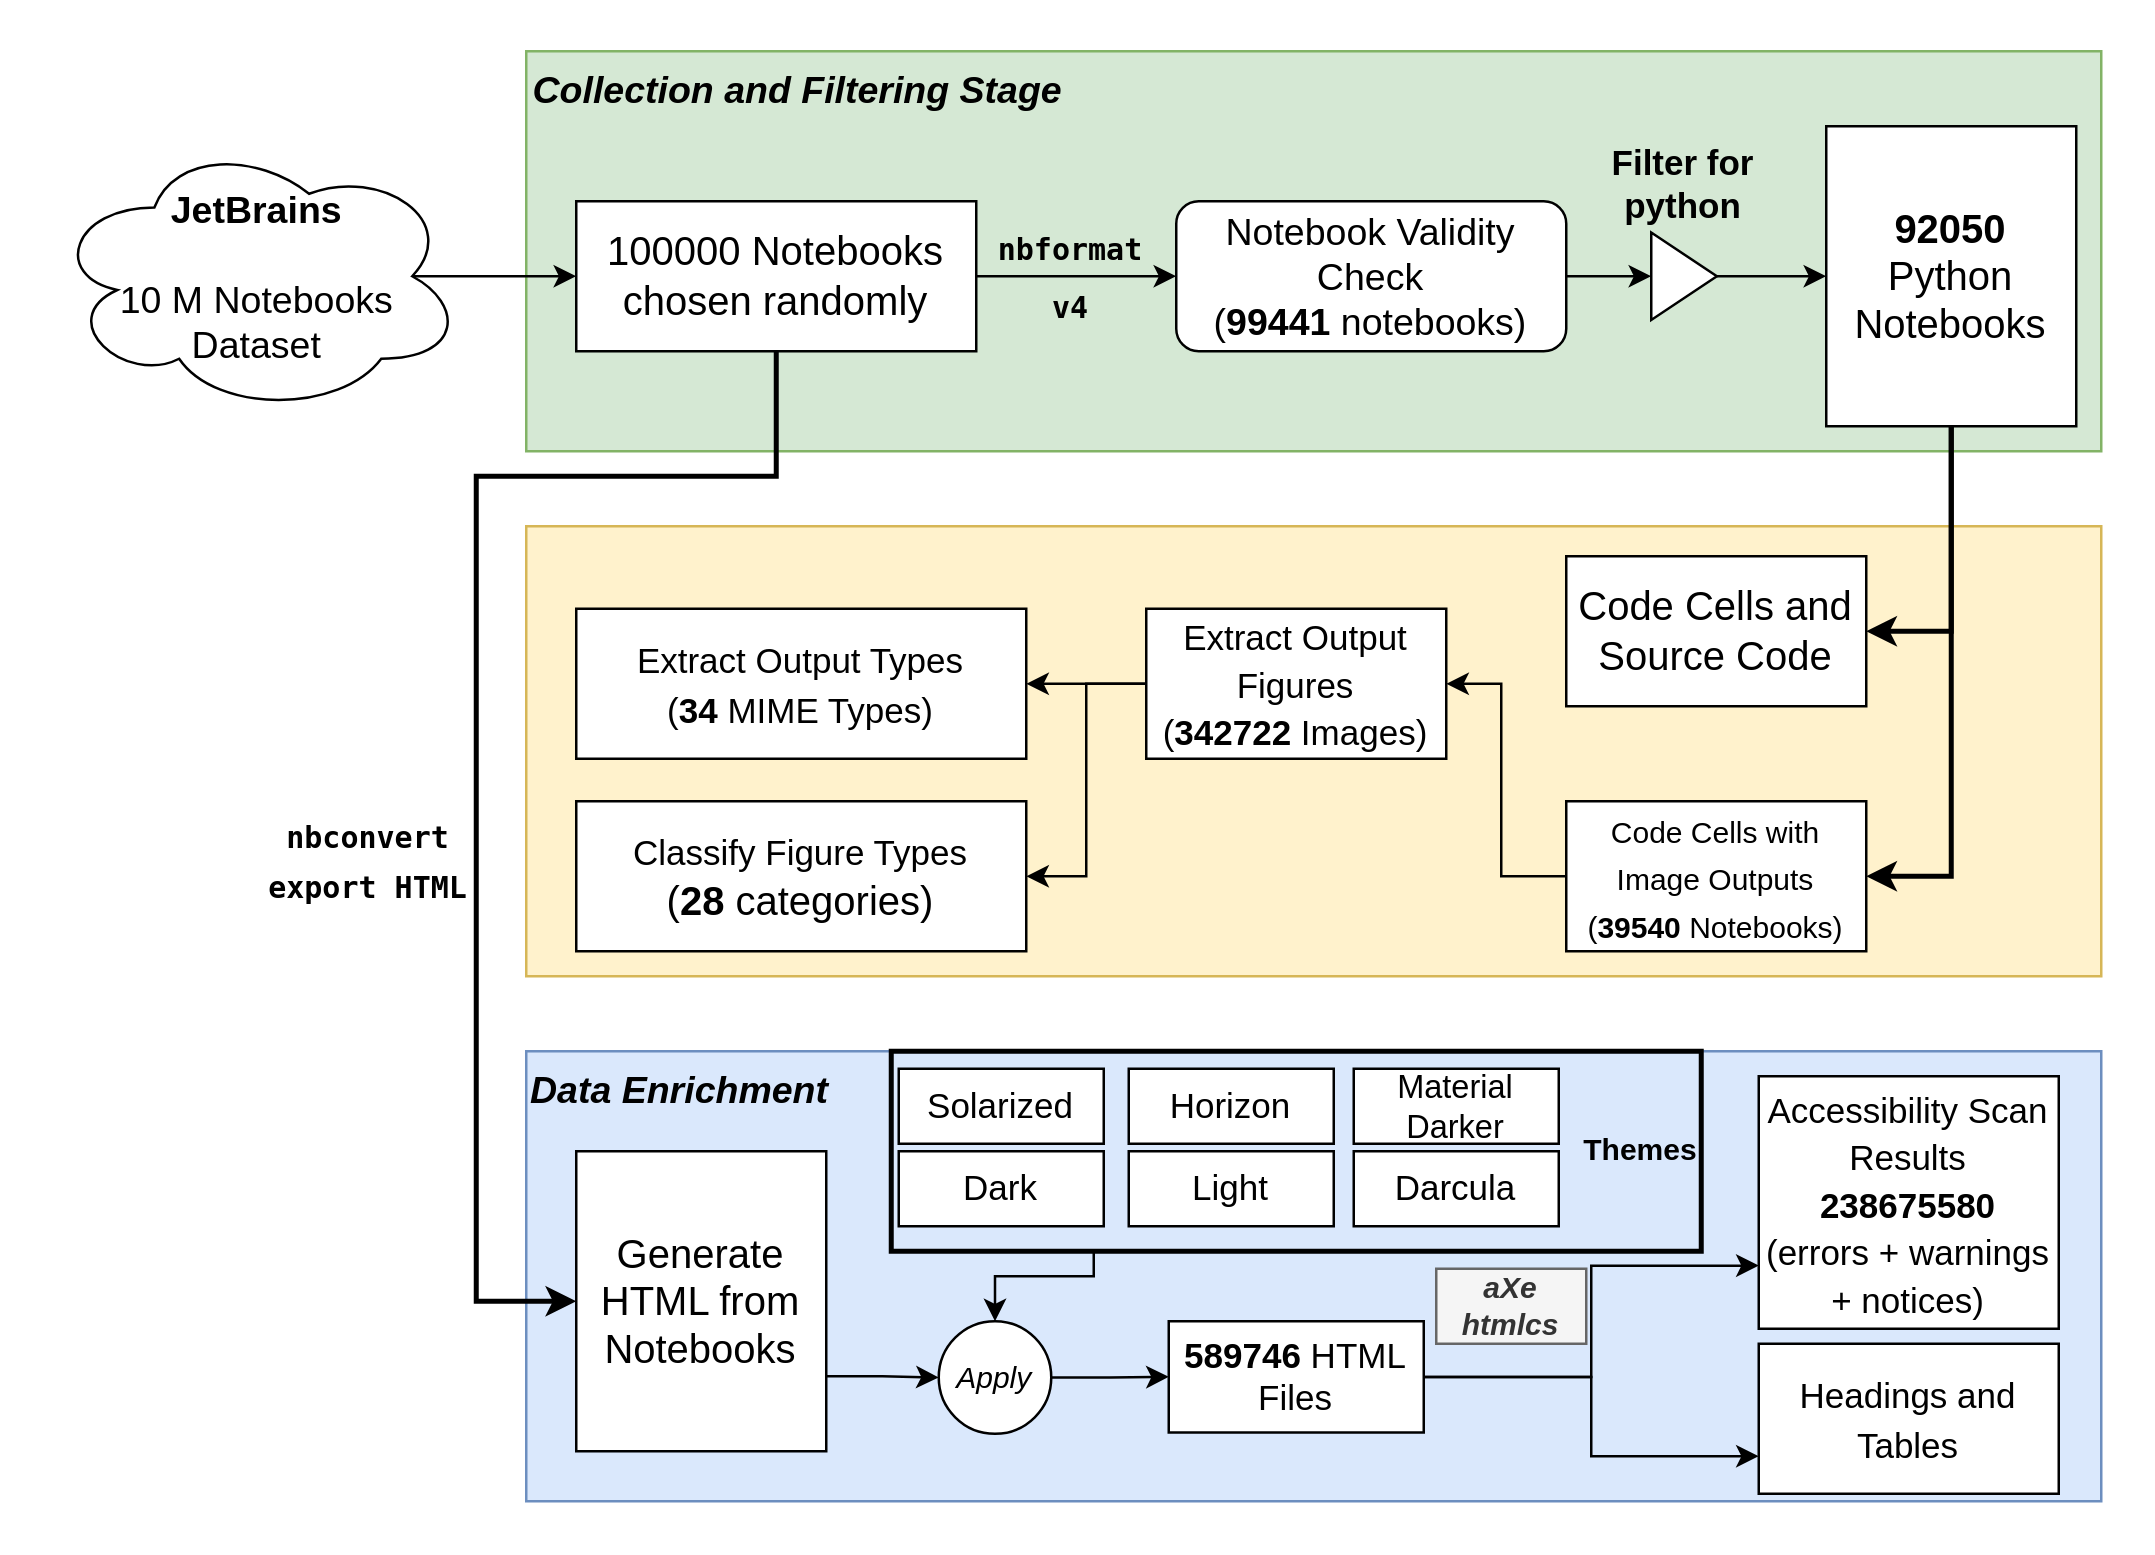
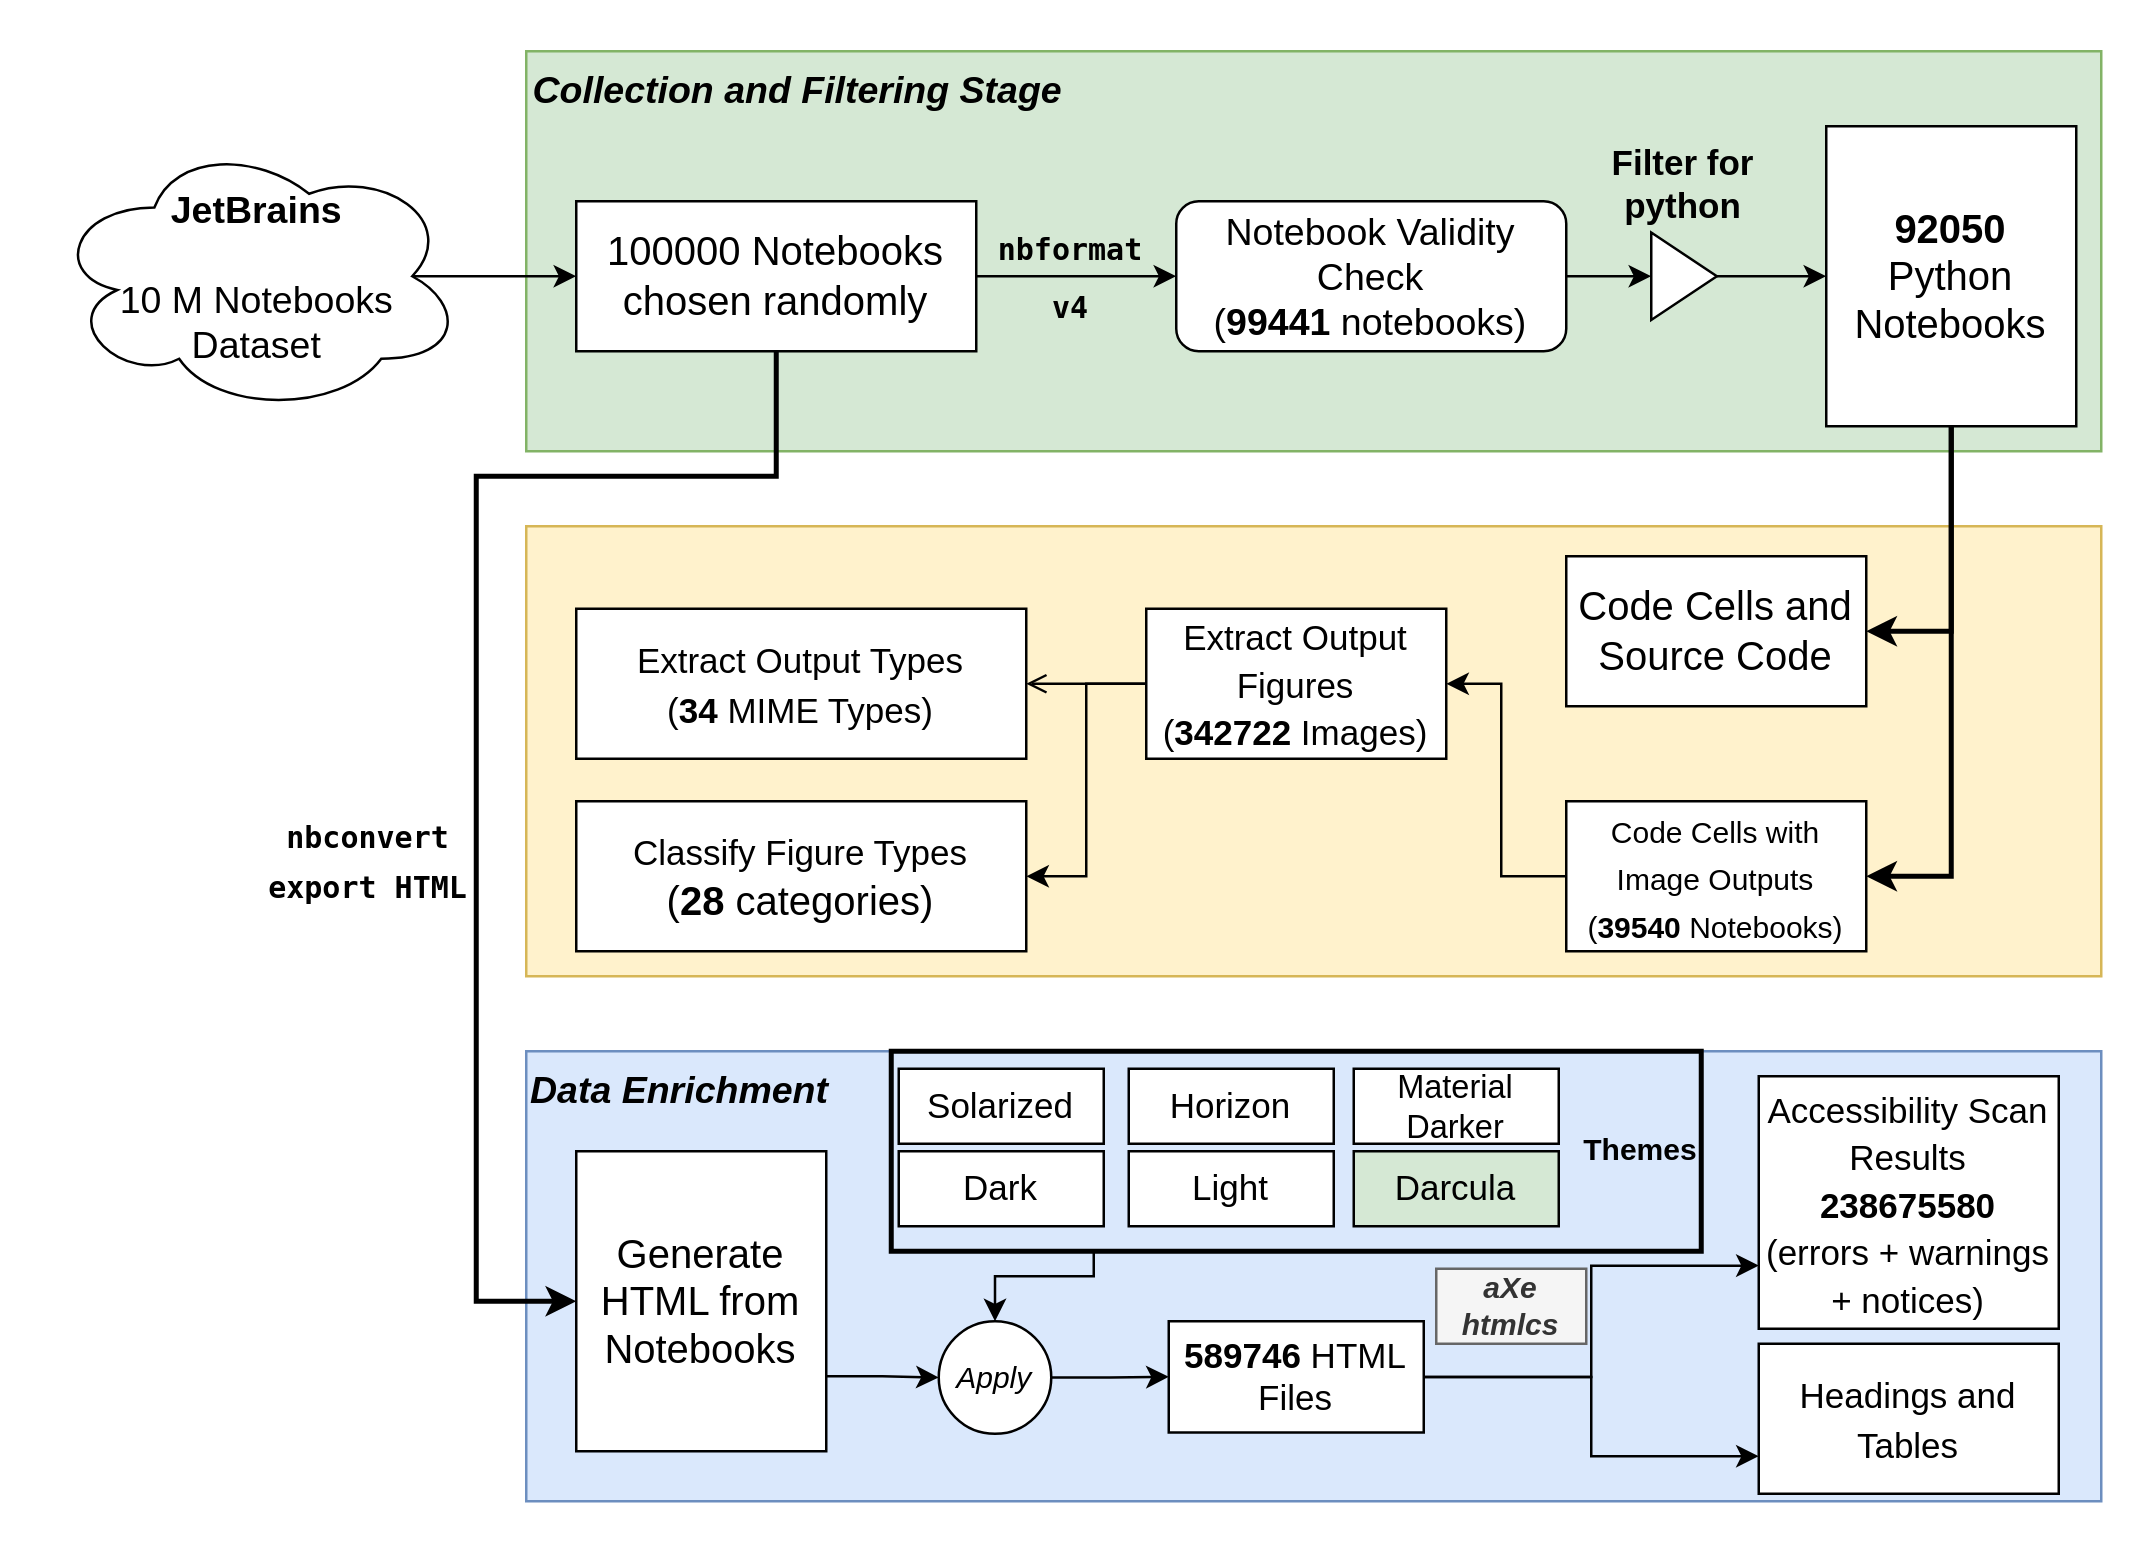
- <mxCell id="23" style="edgeStyle=orthogonalEdgeStyle;rounded=0;orthogonalLoop=1;jettySize=auto;html=1;exitX=0;exitY=0.5;exitDx=0;exitDy=0;entryX=1;entryY=0.5;entryDx=0;entryDy=0;" edge="1" parent="1" source="25" target="26"><mxGeometry relative="1" as="geometry" /></mxCell>
+ <mxCell id="23" style="edgeStyle=orthogonalEdgeStyle;rounded=0;orthogonalLoop=1;jettySize=auto;html=1;exitX=0;exitY=0.5;exitDx=0;exitDy=0;entryX=1;entryY=0.5;entryDx=0;entryDy=0;endArrow=open;" edge="1" parent="1" source="25" target="26"><mxGeometry relative="1" as="geometry" /></mxCell>
- <mxCell id="38" value="Darcula" style="rounded=0;whiteSpace=wrap;html=1;fontSize=14;" vertex="1" parent="1"><mxGeometry x="541" y="460" width="82" height="30" as="geometry" /></mxCell>
+ <mxCell id="38" value="Darcula" style="rounded=0;whiteSpace=wrap;html=1;fontSize=14;fillColor=#d5e8d4;" vertex="1" parent="1"><mxGeometry x="541" y="460" width="82" height="30" as="geometry" /></mxCell>
